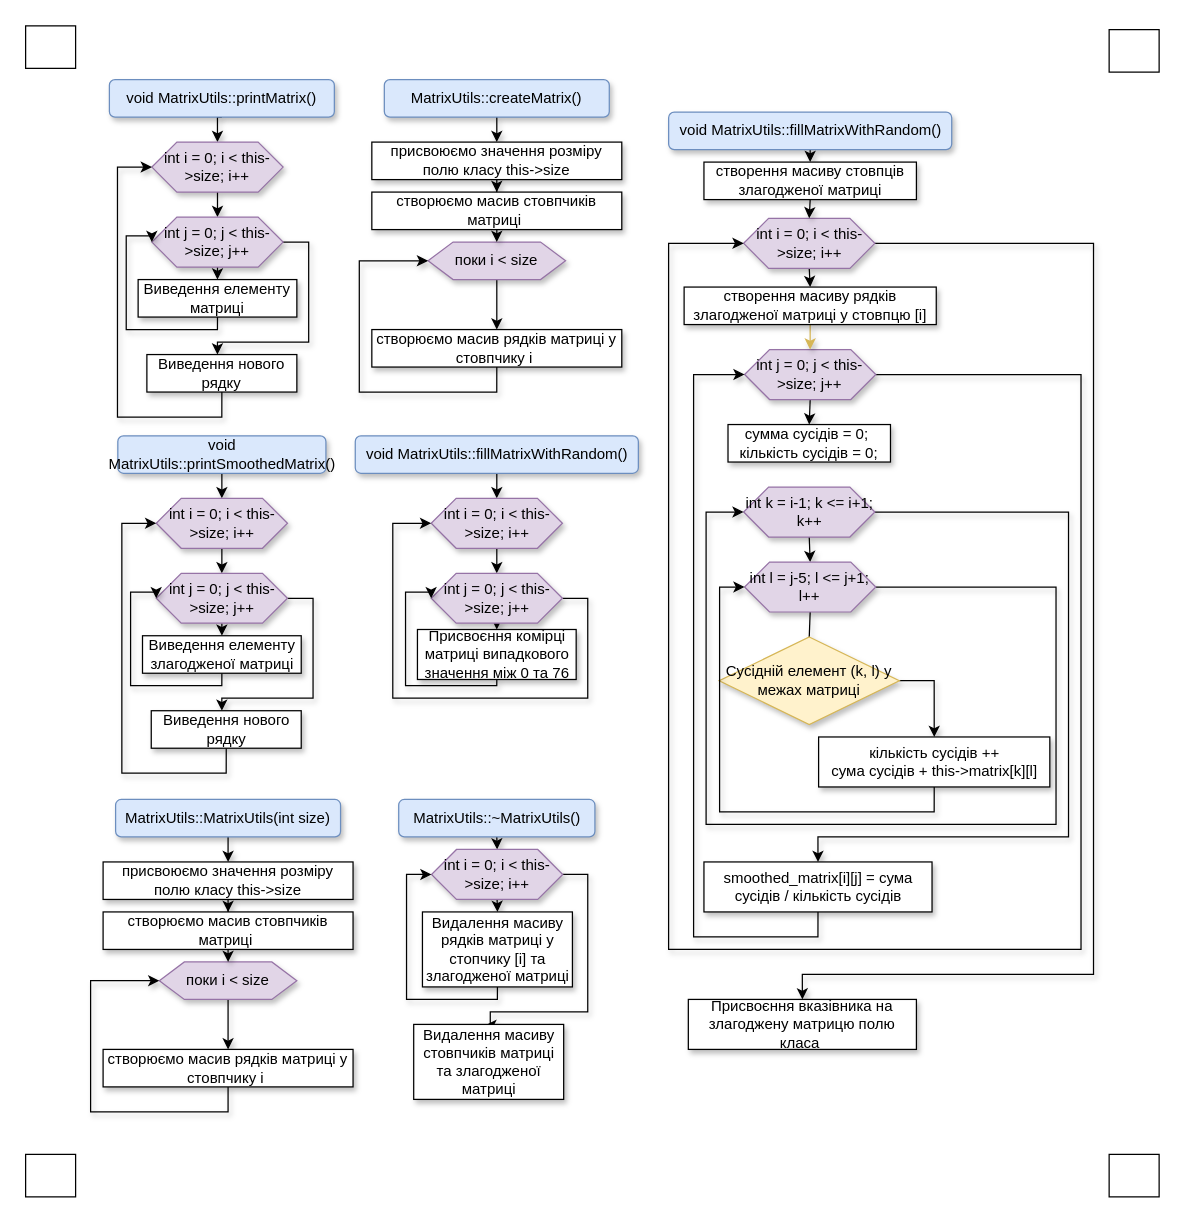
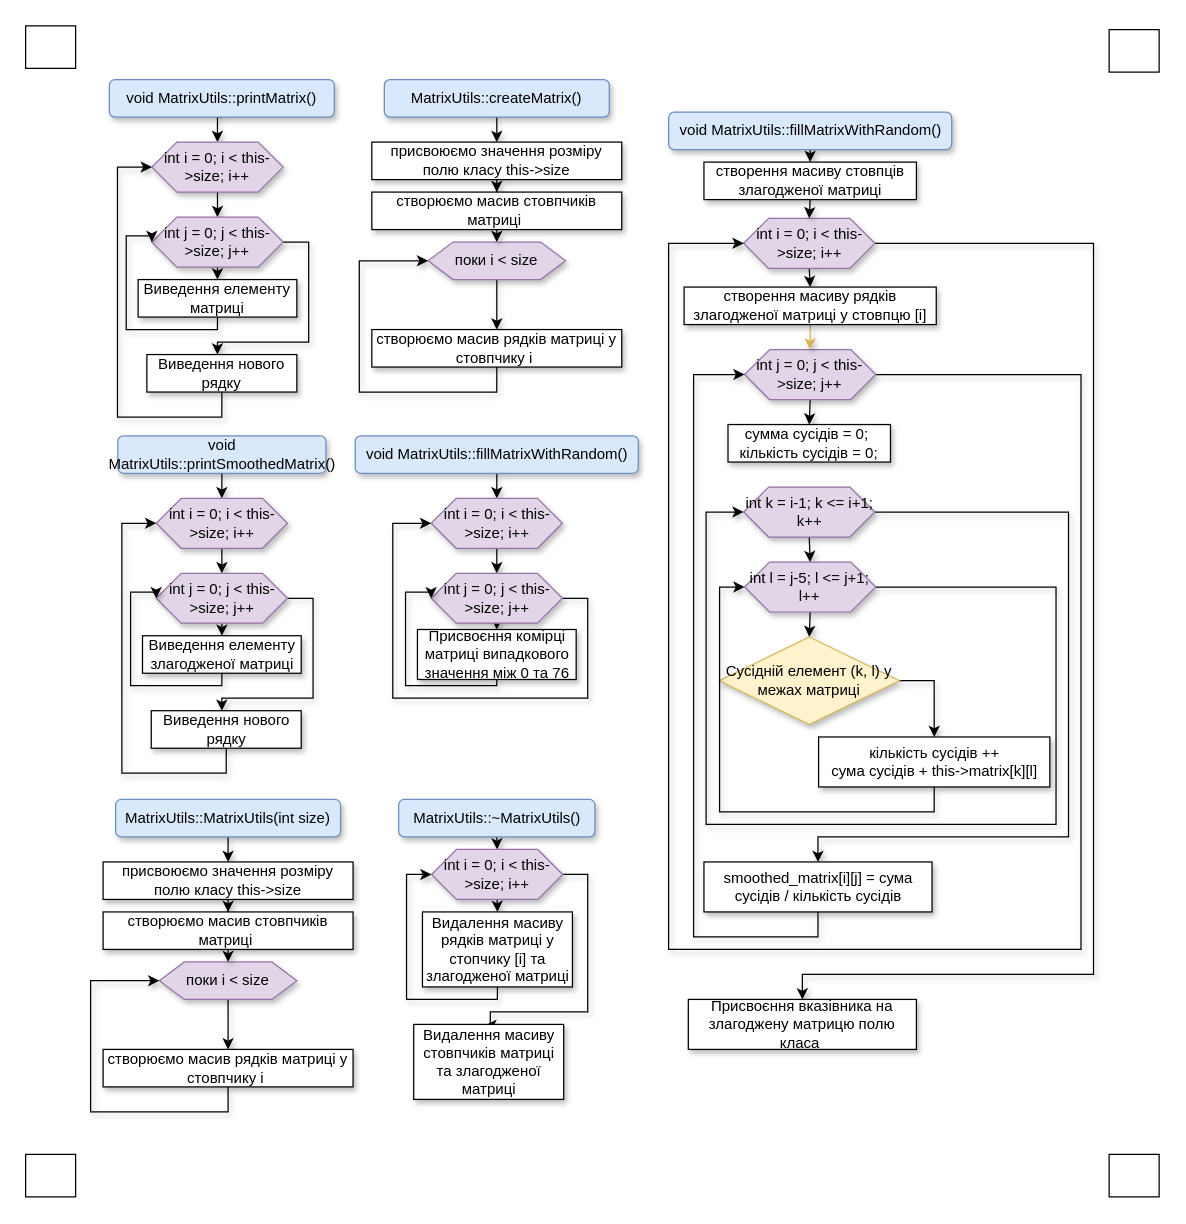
- <mxCell id="64" style="edgeStyle=orthogonalEdgeStyle;rounded=0;orthogonalLoop=1;jettySize=auto;html=1;exitX=0.5;exitY=1;exitDx=0;exitDy=0;entryX=0.5;entryY=0;entryDx=0;entryDy=0;shadow=1;endArrow=none;" edge="1" parent="1" source="66" target="73"><mxGeometry relative="1" as="geometry" /></mxCell>
+ <mxCell id="64" style="edgeStyle=orthogonalEdgeStyle;rounded=0;orthogonalLoop=1;jettySize=auto;html=1;exitX=0.5;exitY=1;exitDx=0;exitDy=0;entryX=0.5;entryY=0;entryDx=0;entryDy=0;shadow=1;" edge="1" parent="1" source="66" target="73"><mxGeometry relative="1" as="geometry" /></mxCell>
